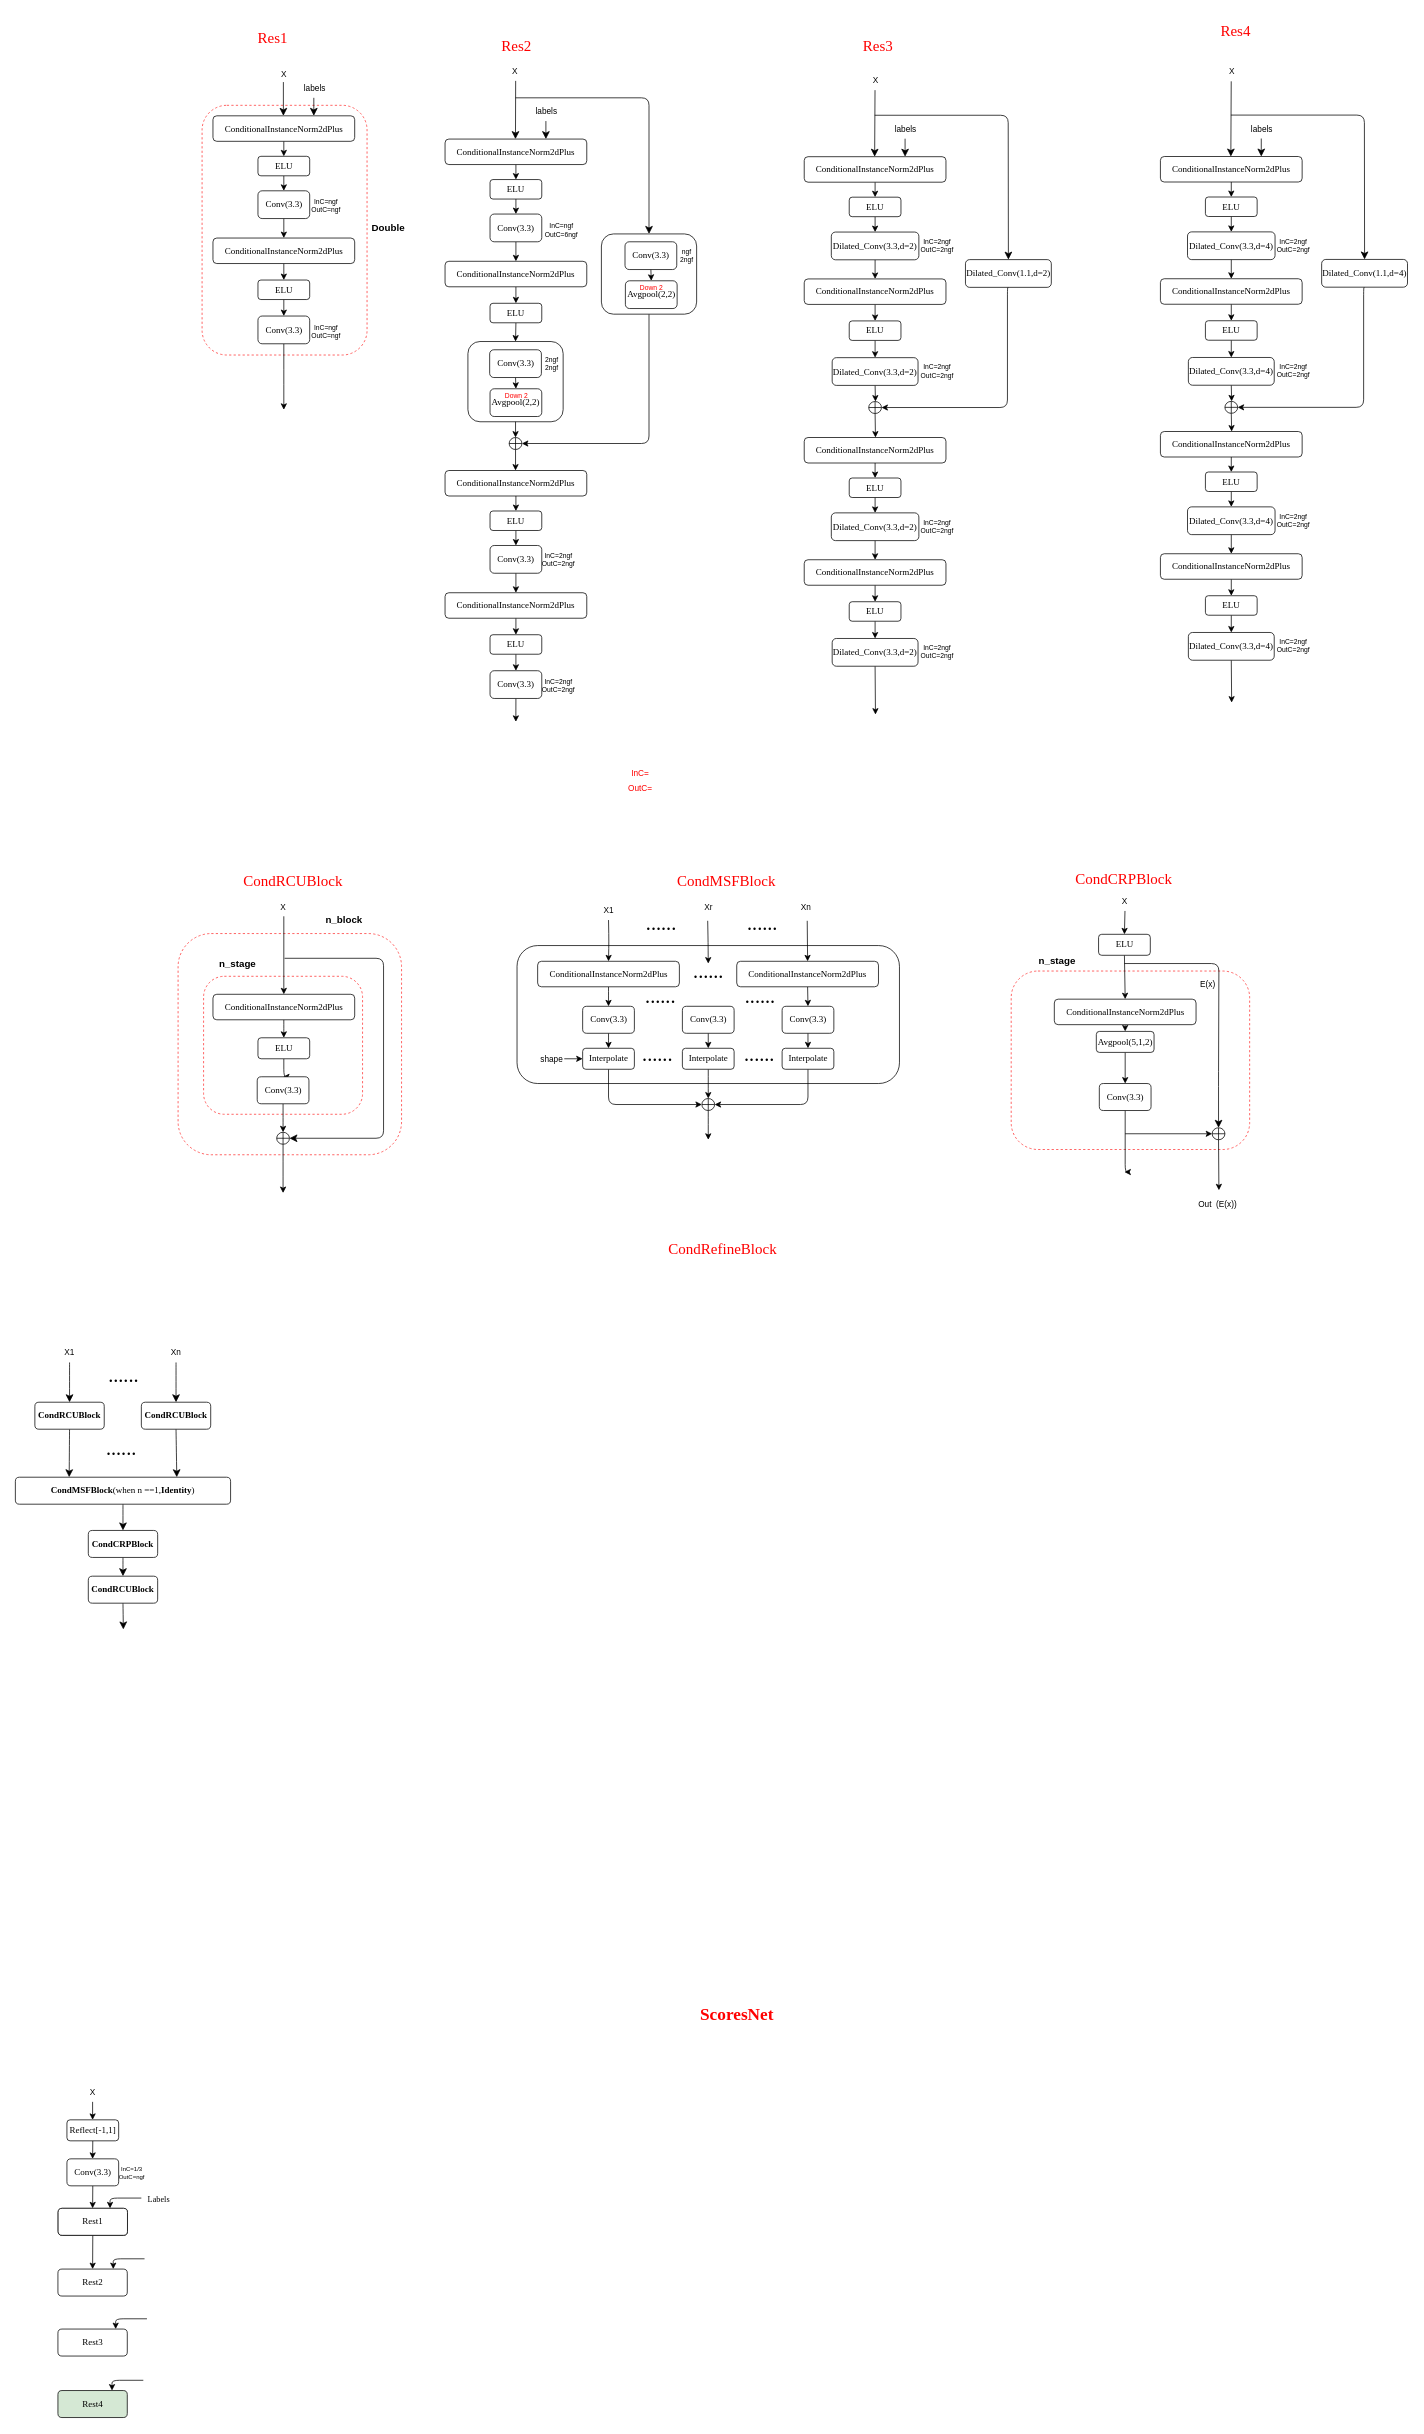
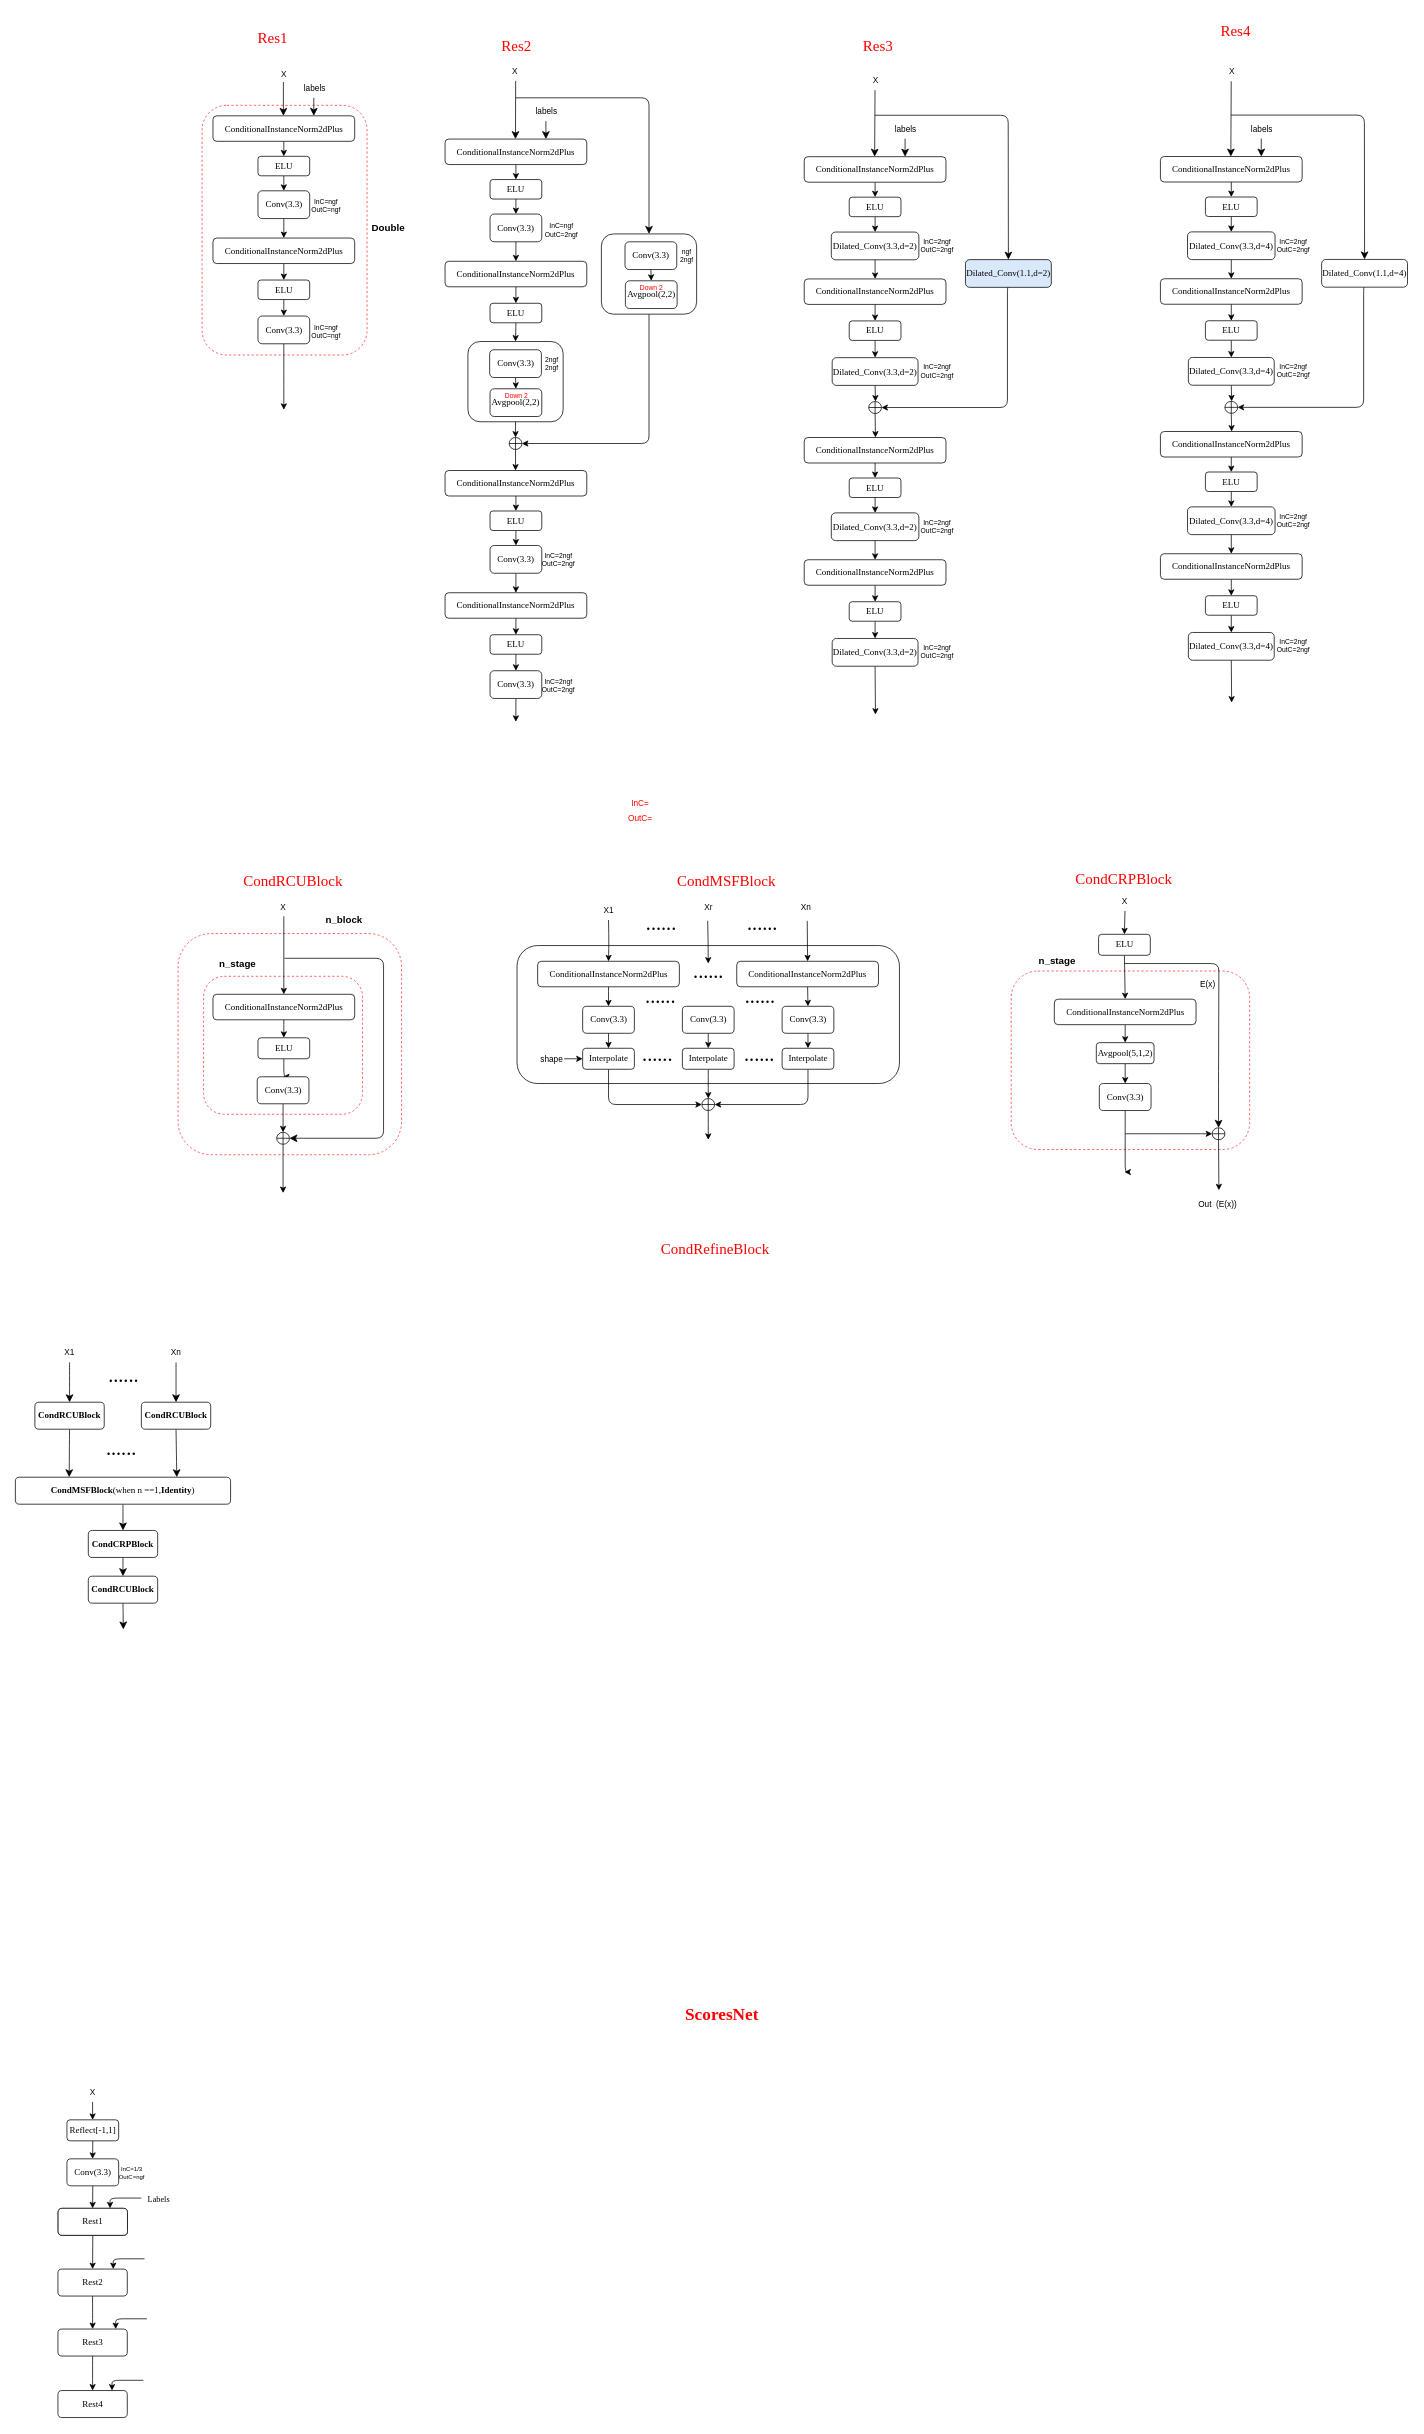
- <mxCell id="31" value="&lt;font style=&quot;font-size: 9px;&quot;&gt;&lt;span style=&quot;font-size: 9px;&quot;&gt;InC=ngf&lt;/span&gt;&lt;/font&gt;&lt;div style=&quot;font-size: 9px;&quot;&gt;&lt;font style=&quot;font-size: 9px;&quot;&gt;&lt;span style=&quot;font-size: 9px;&quot;&gt;OutC=6ngf&lt;/span&gt;&lt;/font&gt;&lt;/div&gt;" style="text;html=1;align=center;verticalAlign=middle;resizable=0;points=[];autosize=1;strokeColor=none;fillColor=none;fontSize=9;rounded=1;labelBackgroundColor=none;" vertex="1" parent="1"><mxGeometry x="716.5" y="289" width="62" height="34" as="geometry" /></mxCell>
+ <mxCell id="31" value="&lt;font style=&quot;font-size: 9px;&quot;&gt;&lt;span style=&quot;font-size: 9px;&quot;&gt;InC=ngf&lt;/span&gt;&lt;/font&gt;&lt;div style=&quot;font-size: 9px;&quot;&gt;&lt;font style=&quot;font-size: 9px;&quot;&gt;&lt;span style=&quot;font-size: 9px;&quot;&gt;OutC=2ngf&lt;/span&gt;&lt;/font&gt;&lt;/div&gt;" style="text;html=1;align=center;verticalAlign=middle;resizable=0;points=[];autosize=1;strokeColor=none;fillColor=none;fontSize=9;rounded=1;labelBackgroundColor=none;" vertex="1" parent="1"><mxGeometry x="716.5" y="289" width="62" height="34" as="geometry" /></mxCell>
- <mxCell id="97" value="&lt;span style=&quot;font-family: &amp;quot;Times New Roman&amp;quot;;&quot;&gt;Dilated_Conv(1.1,d=2)&lt;/span&gt;" style="rounded=1;whiteSpace=wrap;html=1;" vertex="1" parent="1"><mxGeometry x="1287" y="345.26" width="114.5" height="37" as="geometry" /></mxCell>
+ <mxCell id="97" value="&lt;span style=&quot;font-family: &amp;quot;Times New Roman&amp;quot;;&quot;&gt;Dilated_Conv(1.1,d=2)&lt;/span&gt;" style="rounded=1;whiteSpace=wrap;html=1;fillColor=#dae8fc;" vertex="1" parent="1"><mxGeometry x="1287" y="345.26" width="114.5" height="37" as="geometry" /></mxCell>
- <mxCell id="149" value="&lt;font color=&quot;#ff0000&quot;&gt;&lt;span style=&quot;font-size: 11px;&quot;&gt;InC=&lt;/span&gt;&lt;/font&gt;&lt;div&gt;&lt;font color=&quot;#ff0000&quot;&gt;&lt;span style=&quot;font-size: 11px;&quot;&gt;OutC=&lt;/span&gt;&lt;/font&gt;&lt;/div&gt;" style="text;html=1;align=center;verticalAlign=middle;resizable=0;points=[];autosize=1;strokeColor=none;fillColor=none;fontSize=16;rounded=1;labelBackgroundColor=none;" vertex="1" parent="1"><mxGeometry x="828" y="1013" width="50" height="50" as="geometry" /></mxCell>
+ <mxCell id="149" value="&lt;font color=&quot;#ff0000&quot;&gt;&lt;span style=&quot;font-size: 11px;&quot;&gt;InC=&lt;/span&gt;&lt;/font&gt;&lt;div&gt;&lt;font color=&quot;#ff0000&quot;&gt;&lt;span style=&quot;font-size: 11px;&quot;&gt;OutC=&lt;/span&gt;&lt;/font&gt;&lt;/div&gt;" style="text;html=1;align=center;verticalAlign=middle;resizable=0;points=[];autosize=1;strokeColor=none;fillColor=none;fontSize=16;rounded=1;labelBackgroundColor=none;" vertex="1" parent="1"><mxGeometry x="828" y="1053" width="50" height="50" as="geometry" /></mxCell>
- <mxCell id="204" value="&lt;font face=&quot;Times New Roman&quot;&gt;Avgpool(5,1,2)&lt;/font&gt;" style="rounded=1;whiteSpace=wrap;html=1;" vertex="1" parent="1"><mxGeometry x="1461.51" y="1374.5" width="77" height="28" as="geometry" /></mxCell>
+ <mxCell id="204" value="&lt;font face=&quot;Times New Roman&quot;&gt;Avgpool(5,1,2)&lt;/font&gt;" style="rounded=1;whiteSpace=wrap;html=1;" vertex="1" parent="1"><mxGeometry x="1461.51" y="1389.5" width="77" height="28" as="geometry" /></mxCell>
- <mxCell id="238" value="&lt;font face=&quot;Times New Roman&quot; color=&quot;#ff0000&quot;&gt;&lt;span style=&quot;font-size: 20px;&quot;&gt;CondRefineBlock&lt;/span&gt;&lt;/font&gt;" style="text;html=1;align=center;verticalAlign=middle;resizable=0;points=[];autosize=1;strokeColor=none;fillColor=none;fontSize=16;rounded=1;labelBackgroundColor=none;" vertex="1" parent="1"><mxGeometry x="882" y="1646" width="162" height="36" as="geometry" /></mxCell>
+ <mxCell id="238" value="&lt;font face=&quot;Times New Roman&quot; color=&quot;#ff0000&quot;&gt;&lt;span style=&quot;font-size: 20px;&quot;&gt;CondRefineBlock&lt;/span&gt;&lt;/font&gt;" style="text;html=1;align=center;verticalAlign=middle;resizable=0;points=[];autosize=1;strokeColor=none;fillColor=none;fontSize=16;rounded=1;labelBackgroundColor=none;" vertex="1" parent="1"><mxGeometry x="872" y="1646" width="162" height="36" as="geometry" /></mxCell>
- <mxCell id="217" value="&lt;font style=&quot;font-size: 23px;&quot; face=&quot;Times New Roman&quot; color=&quot;#ff0000&quot;&gt;&lt;b&gt;ScoresNet&lt;/b&gt;&lt;/font&gt;" style="text;html=1;align=center;verticalAlign=middle;resizable=0;points=[];autosize=1;strokeColor=none;fillColor=none;fontSize=16;rounded=1;labelBackgroundColor=none;" vertex="1" parent="1"><mxGeometry x="924" y="2665" width="116" height="40" as="geometry" /></mxCell>
+ <mxCell id="217" value="&lt;font style=&quot;font-size: 23px;&quot; face=&quot;Times New Roman&quot; color=&quot;#ff0000&quot;&gt;&lt;b&gt;ScoresNet&lt;/b&gt;&lt;/font&gt;" style="text;html=1;align=center;verticalAlign=middle;resizable=0;points=[];autosize=1;strokeColor=none;fillColor=none;fontSize=16;rounded=1;labelBackgroundColor=none;" vertex="1" parent="1"><mxGeometry x="904" y="2665" width="116" height="40" as="geometry" /></mxCell>
+ <mxCell id="229" style="edgeStyle=elbowEdgeStyle;rounded=1;orthogonalLoop=1;jettySize=auto;html=1;exitX=0.5;exitY=1;exitDx=0;exitDy=0;entryX=0.5;entryY=0;entryDx=0;entryDy=0;" edge="1" parent="1" source="230" target="233"><mxGeometry relative="1" as="geometry" /></mxCell>
+ <mxCell id="232" style="edgeStyle=elbowEdgeStyle;rounded=1;orthogonalLoop=1;jettySize=auto;html=1;exitX=0.5;exitY=1;exitDx=0;exitDy=0;entryX=0.5;entryY=0;entryDx=0;entryDy=0;" edge="1" parent="1" source="233" target="231"><mxGeometry relative="1" as="geometry" /></mxCell>
- <mxCell id="231" value="&lt;font face=&quot;Times New Roman&quot;&gt;Rest4&lt;/font&gt;" style="rounded=1;whiteSpace=wrap;html=1;fillColor=#d5e8d4;" vertex="1" parent="1"><mxGeometry x="76.75" y="3187" width="92.5" height="36" as="geometry" /></mxCell>
+ <mxCell id="231" value="&lt;font face=&quot;Times New Roman&quot;&gt;Rest4&lt;/font&gt;" style="rounded=1;whiteSpace=wrap;html=1;" vertex="1" parent="1"><mxGeometry x="76.75" y="3187" width="92.5" height="36" as="geometry" /></mxCell>
